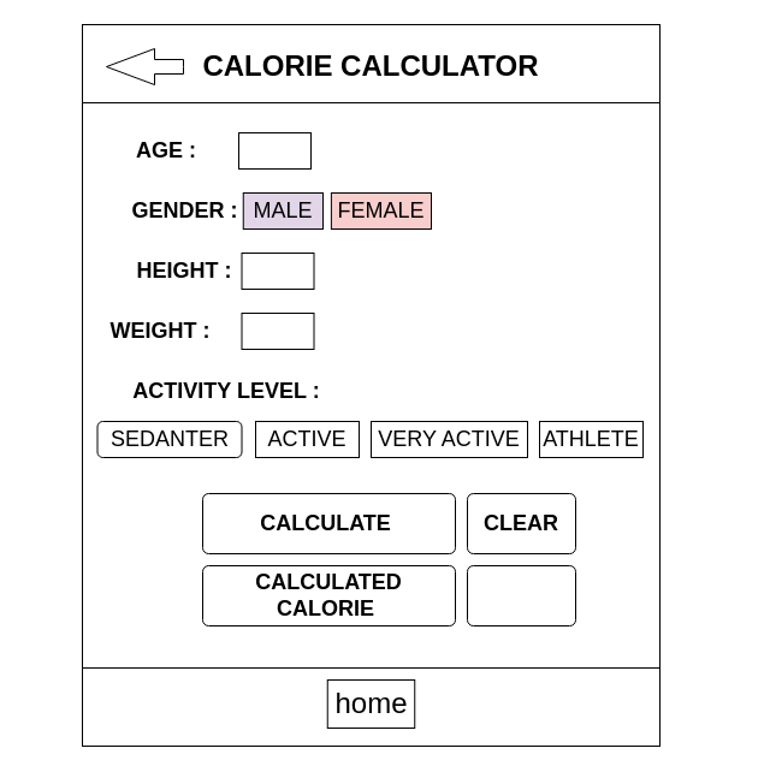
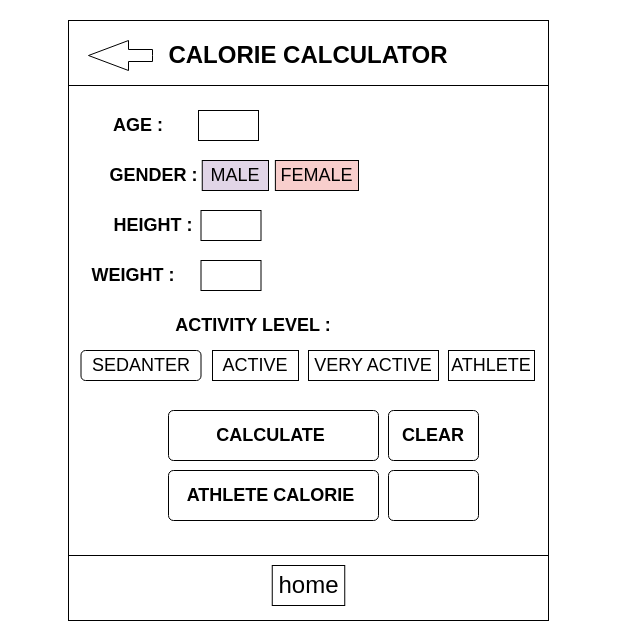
- <mxCell id="10" value="&lt;font style=&quot;font-size: 18px;&quot;&gt;&lt;b&gt;ACTIVITY LEVEL :&lt;/b&gt;&lt;/font&gt;" style="text;html=1;align=center;verticalAlign=middle;whiteSpace=wrap;rounded=0;" vertex="1" parent="1"><mxGeometry x="108" y="310" width="160" height="30" as="geometry" /></mxCell>
+ <mxCell id="10" value="&lt;font style=&quot;font-size: 18px;&quot;&gt;&lt;b&gt;ACTIVITY LEVEL :&lt;/b&gt;&lt;/font&gt;" style="text;html=1;align=center;verticalAlign=middle;whiteSpace=wrap;rounded=0;" vertex="1" parent="1"><mxGeometry x="173" y="310" width="160" height="30" as="geometry" /></mxCell>
- <mxCell id="20" value="&lt;span style=&quot;font-size: 18px;&quot;&gt;&lt;b&gt;CALCULATED CALORIE&amp;nbsp;&lt;/b&gt;&lt;/span&gt;" style="rounded=1;arcSize=10;whiteSpace=wrap;html=1;align=center;fillColor=light-dark(#FFFFFF,#6D6D6D);" vertex="1" parent="1"><mxGeometry x="168" y="470" width="210" height="50" as="geometry" /></mxCell>
+ <mxCell id="20" value="&lt;span style=&quot;font-size: 18px;&quot;&gt;&lt;b&gt;ATHLETE CALORIE&amp;nbsp;&lt;/b&gt;&lt;/span&gt;" style="rounded=1;arcSize=10;whiteSpace=wrap;html=1;align=center;fillColor=light-dark(#FFFFFF,#6D6D6D);" vertex="1" parent="1"><mxGeometry x="168" y="470" width="210" height="50" as="geometry" /></mxCell>
